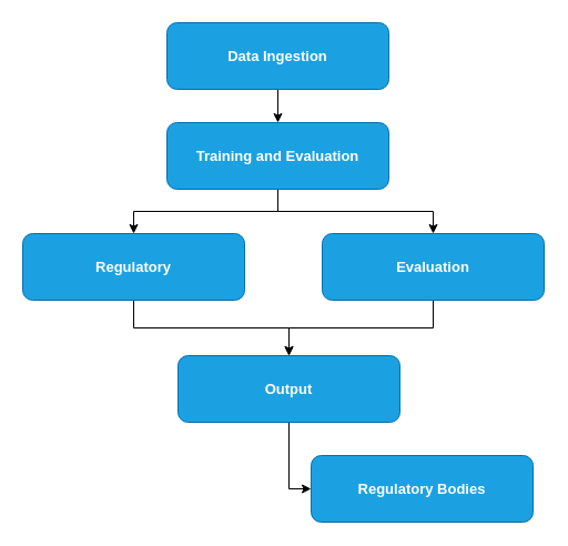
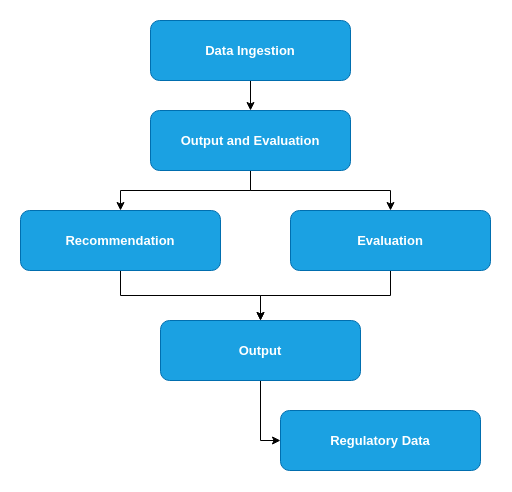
- <mxCell id="6" value="&lt;span style=&quot;font-size: 13px;&quot;&gt;Training and Evaluation&lt;/span&gt;" style="rounded=1;whiteSpace=wrap;html=1;strokeColor=#006EAF;fillColor=#1ba1e2;fontColor=#ffffff;fontStyle=1;fontSize=13;" vertex="1" parent="1"><mxGeometry x="150" y="110" width="200" height="60" as="geometry" /></mxCell>
+ <mxCell id="6" value="&lt;span style=&quot;font-size: 13px;&quot;&gt;Output and Evaluation&lt;/span&gt;" style="rounded=1;whiteSpace=wrap;html=1;strokeColor=#006EAF;fillColor=#1ba1e2;fontColor=#ffffff;fontStyle=1;fontSize=13;" vertex="1" parent="1"><mxGeometry x="150" y="110" width="200" height="60" as="geometry" /></mxCell>
- <mxCell id="10" value="&lt;span style=&quot;font-size: 13px;&quot;&gt;Regulatory&lt;/span&gt;" style="rounded=1;whiteSpace=wrap;html=1;strokeColor=#006EAF;fillColor=#1ba1e2;fontColor=#ffffff;fontStyle=1;fontSize=13;" vertex="1" parent="1"><mxGeometry x="20" y="210" width="200" height="60" as="geometry" /></mxCell>
+ <mxCell id="10" value="&lt;span style=&quot;font-size: 13px;&quot;&gt;Recommendation&lt;/span&gt;" style="rounded=1;whiteSpace=wrap;html=1;strokeColor=#006EAF;fillColor=#1ba1e2;fontColor=#ffffff;fontStyle=1;fontSize=13;" vertex="1" parent="1"><mxGeometry x="20" y="210" width="200" height="60" as="geometry" /></mxCell>
- <mxCell id="13" value="&lt;span style=&quot;font-size: 13px;&quot;&gt;Regulatory Bodies&lt;/span&gt;" style="rounded=1;whiteSpace=wrap;html=1;strokeColor=#006EAF;fillColor=#1ba1e2;fontColor=#ffffff;fontStyle=1;fontSize=13;" vertex="1" parent="1"><mxGeometry x="280" y="410" width="200" height="60" as="geometry" /></mxCell>
+ <mxCell id="13" value="&lt;span style=&quot;font-size: 13px;&quot;&gt;Regulatory Data&lt;/span&gt;" style="rounded=1;whiteSpace=wrap;html=1;strokeColor=#006EAF;fillColor=#1ba1e2;fontColor=#ffffff;fontStyle=1;fontSize=13;" vertex="1" parent="1"><mxGeometry x="280" y="410" width="200" height="60" as="geometry" /></mxCell>
